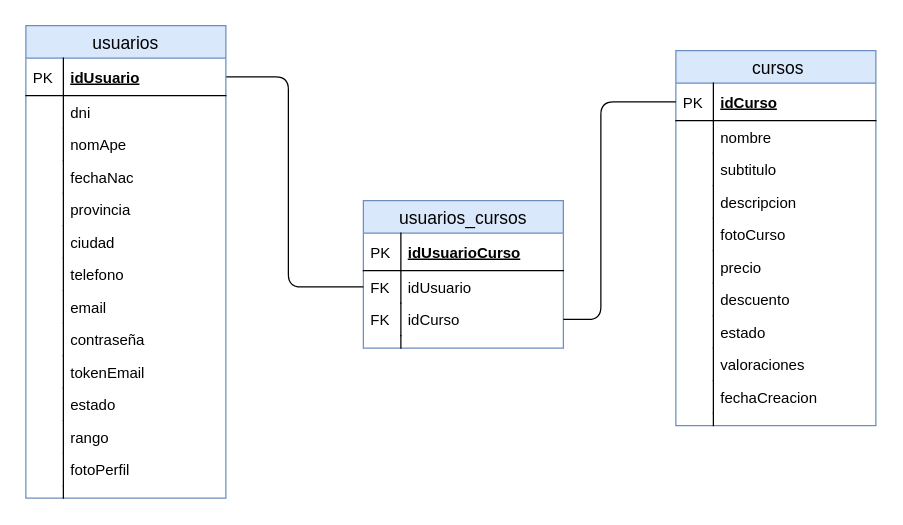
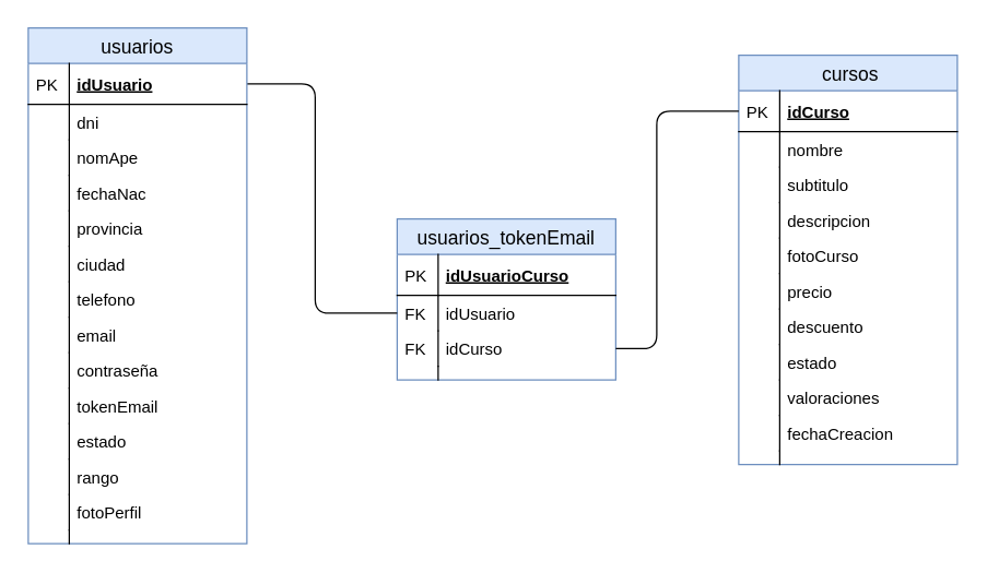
- <mxCell id="2" value="usuarios_cursos" style="swimlane;fontStyle=0;childLayout=stackLayout;horizontal=1;startSize=26;fillColor=#dae8fc;horizontalStack=0;resizeParent=1;resizeParentMax=0;resizeLast=0;collapsible=1;marginBottom=0;swimlaneFillColor=#ffffff;align=center;fontSize=14;strokeColor=#6c8ebf;" vertex="1" parent="1"><mxGeometry x="290" y="160" width="160" height="118" as="geometry" /></mxCell>
+ <mxCell id="2" value="usuarios_tokenEmail" style="swimlane;fontStyle=0;childLayout=stackLayout;horizontal=1;startSize=26;fillColor=#dae8fc;horizontalStack=0;resizeParent=1;resizeParentMax=0;resizeLast=0;collapsible=1;marginBottom=0;swimlaneFillColor=#ffffff;align=center;fontSize=14;strokeColor=#6c8ebf;" vertex="1" parent="1"><mxGeometry x="290" y="160" width="160" height="118" as="geometry" /></mxCell>
